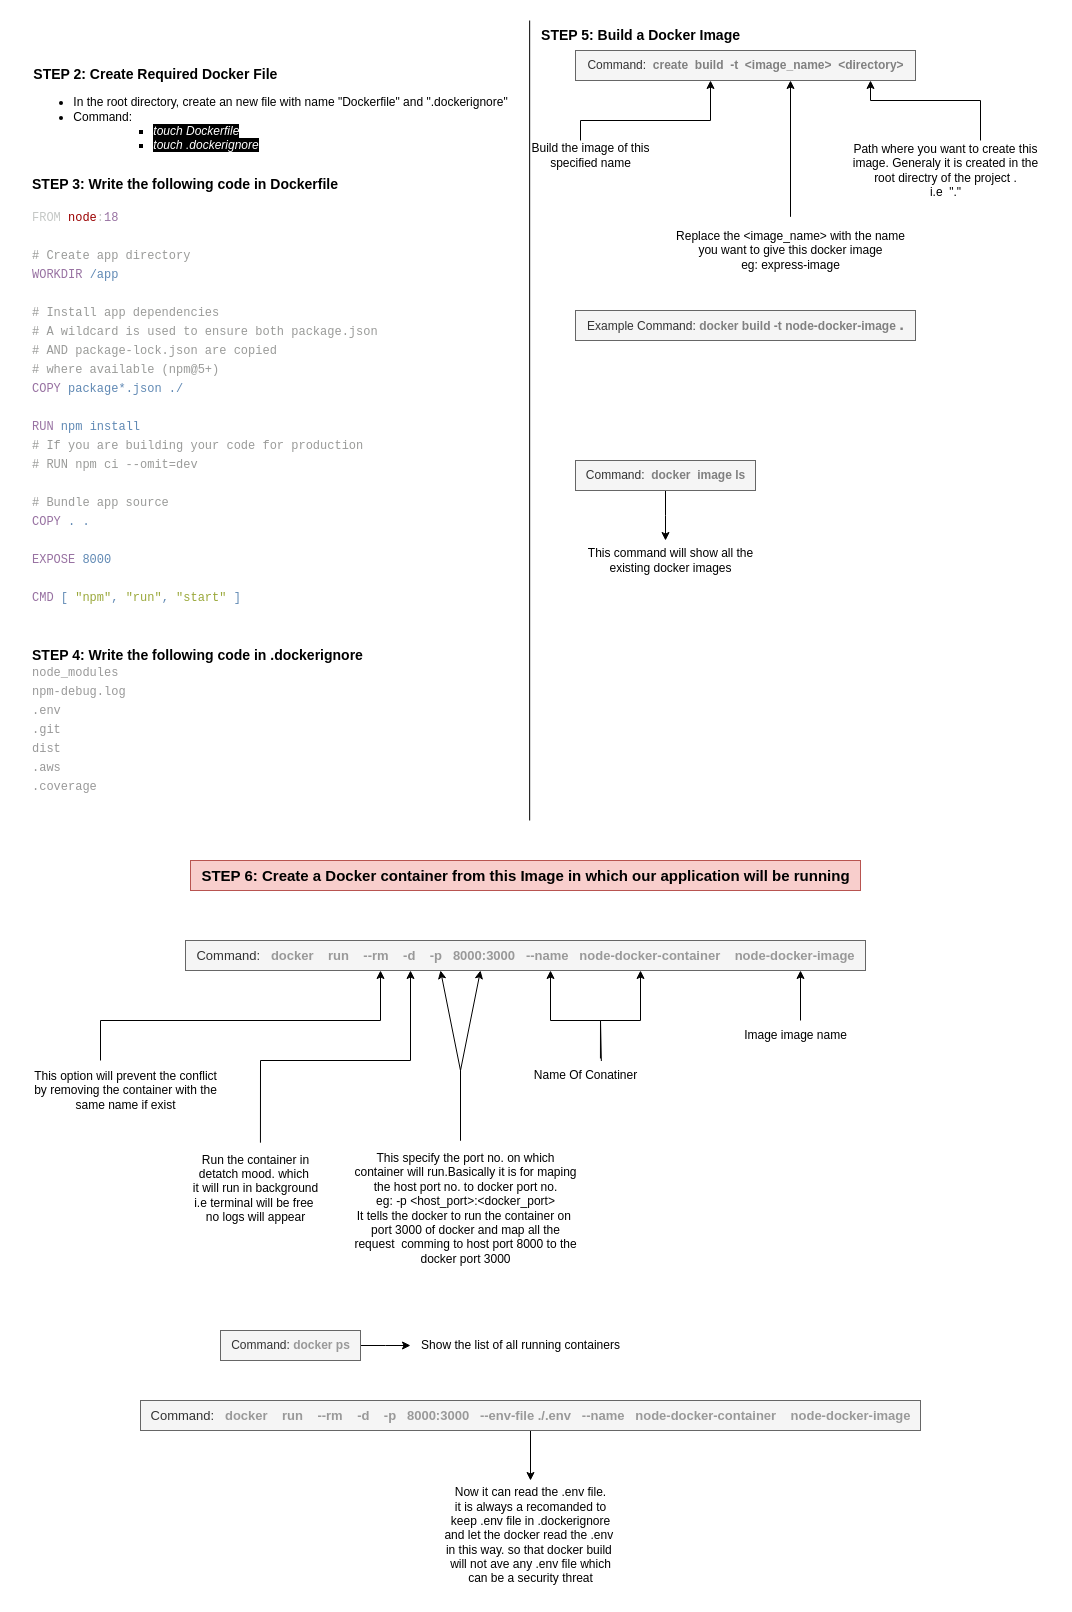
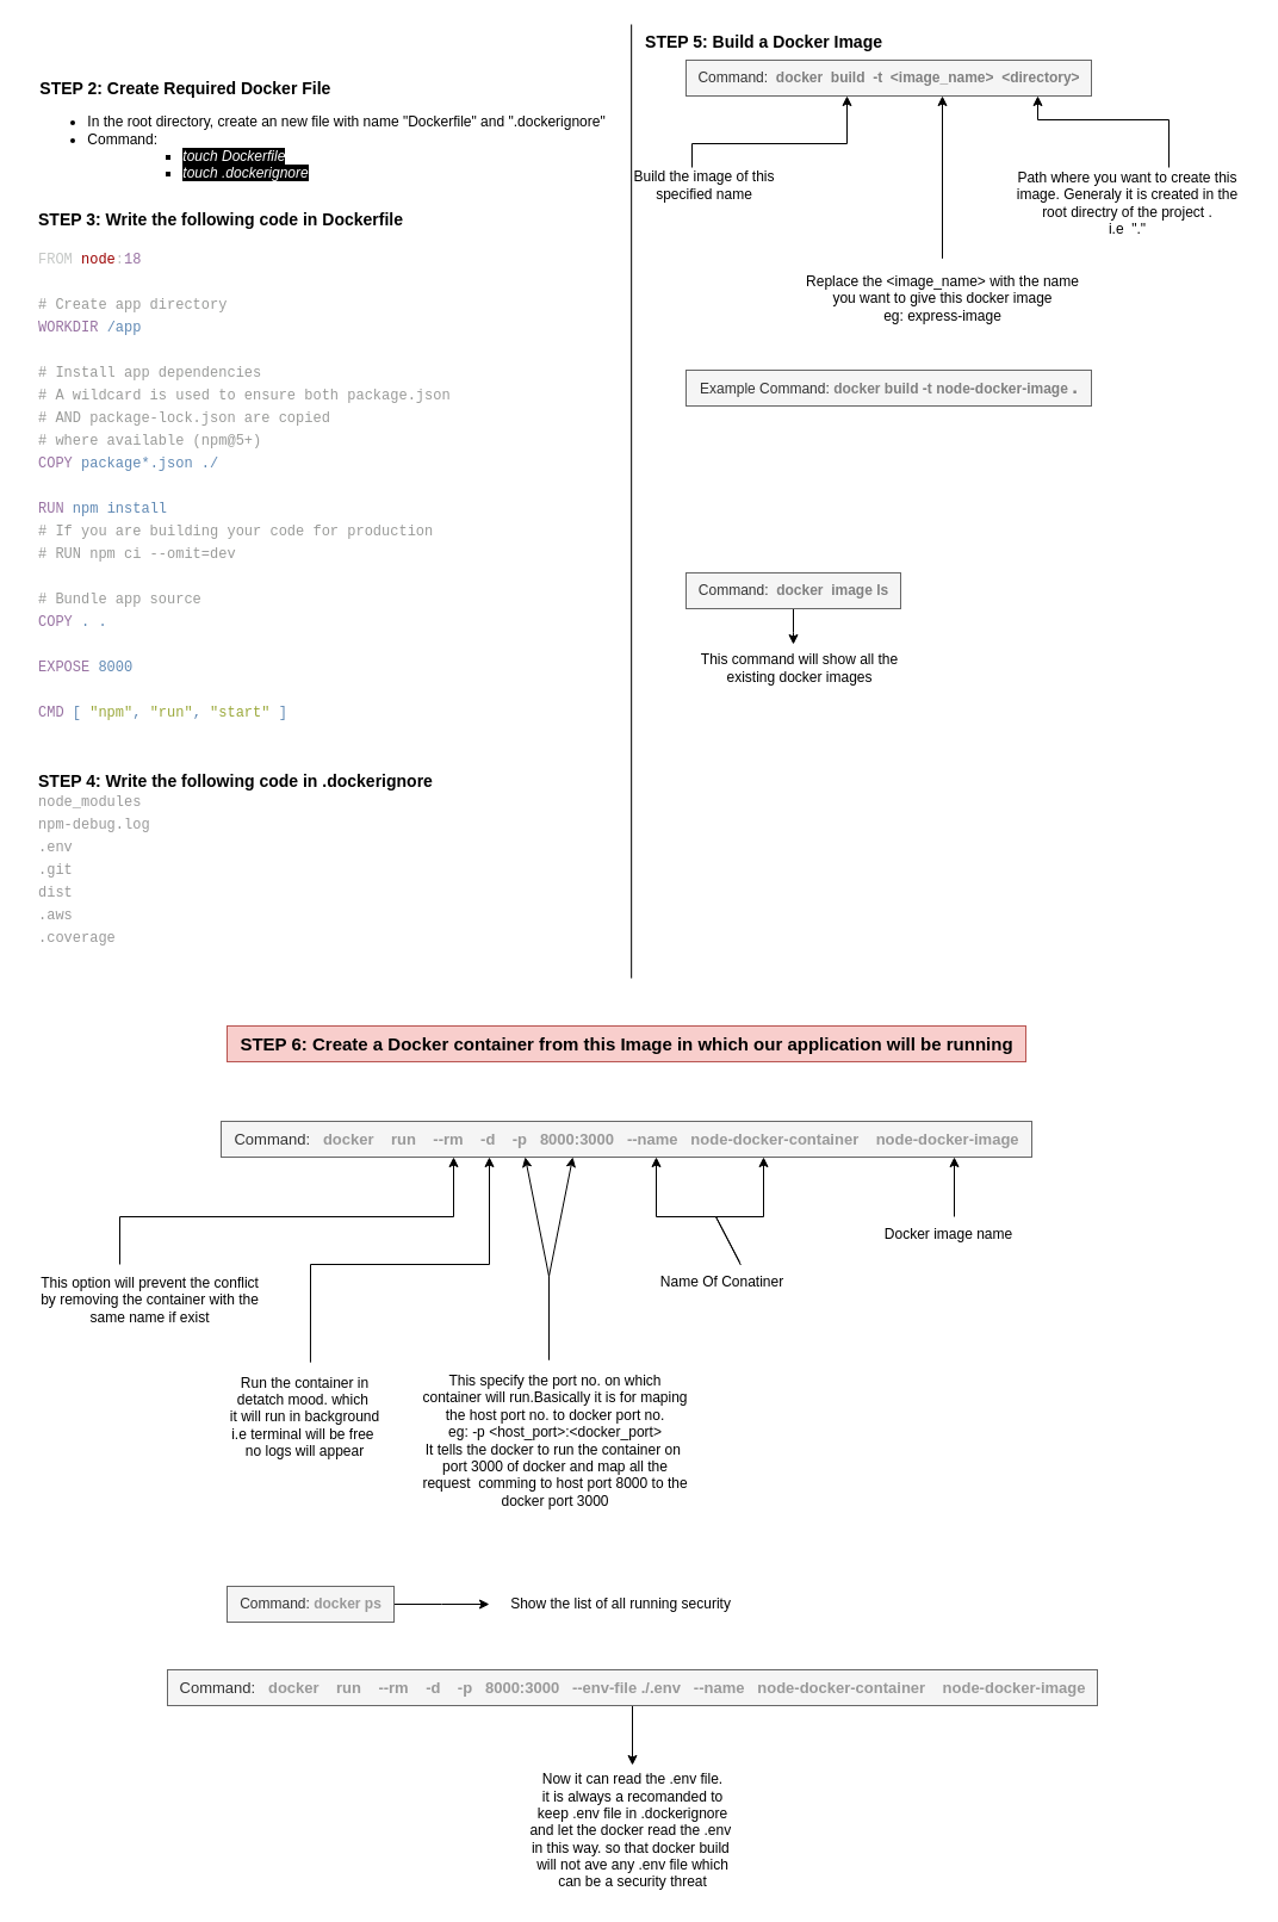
- <mxCell id="7" value="Command:&amp;nbsp;&amp;nbsp;&lt;font color=&quot;#808080&quot;&gt;&lt;b&gt;create&amp;nbsp; build&amp;nbsp; -t&amp;nbsp; &amp;lt;image_name&amp;gt;&amp;nbsp; &amp;lt;directory&amp;gt;&lt;/b&gt;&lt;/font&gt;" style="text;html=1;align=center;verticalAlign=middle;resizable=0;points=[];autosize=1;strokeColor=#666666;fillColor=#f5f5f5;fontColor=#333333;" vertex="1" parent="1"><mxGeometry x="575" y="50" width="340" height="30" as="geometry" /></mxCell>
+ <mxCell id="7" value="Command:&amp;nbsp;&amp;nbsp;&lt;font color=&quot;#808080&quot;&gt;&lt;b&gt;docker&amp;nbsp; build&amp;nbsp; -t&amp;nbsp; &amp;lt;image_name&amp;gt;&amp;nbsp; &amp;lt;directory&amp;gt;&lt;/b&gt;&lt;/font&gt;" style="text;html=1;align=center;verticalAlign=middle;resizable=0;points=[];autosize=1;strokeColor=#666666;fillColor=#f5f5f5;fontColor=#333333;" vertex="1" parent="1"><mxGeometry x="575" y="50" width="340" height="30" as="geometry" /></mxCell>
- <mxCell id="16" value="Command:&amp;nbsp;&amp;nbsp;&lt;font color=&quot;#808080&quot;&gt;&lt;b&gt;docker&amp;nbsp; image ls&lt;/b&gt;&lt;/font&gt;" style="text;html=1;align=center;verticalAlign=middle;resizable=0;points=[];autosize=1;strokeColor=#666666;fillColor=#f5f5f5;fontColor=#333333;" vertex="1" parent="1"><mxGeometry x="575" y="460" width="180" height="30" as="geometry" /></mxCell>
+ <mxCell id="16" value="Command:&amp;nbsp;&amp;nbsp;&lt;font color=&quot;#808080&quot;&gt;&lt;b&gt;docker&amp;nbsp; image ls&lt;/b&gt;&lt;/font&gt;" style="text;html=1;align=center;verticalAlign=middle;resizable=0;points=[];autosize=1;strokeColor=#666666;fillColor=#f5f5f5;fontColor=#333333;" vertex="1" parent="1"><mxGeometry x="575" y="480" width="180" height="30" as="geometry" /></mxCell>
- <mxCell id="31" value="Image image name" style="text;html=1;align=center;verticalAlign=middle;resizable=0;points=[];autosize=1;strokeColor=none;fillColor=none;" vertex="1" parent="1"><mxGeometry x="730" y="1020" width="130" height="30" as="geometry" /></mxCell>
+ <mxCell id="31" value="Docker image name" style="text;html=1;align=center;verticalAlign=middle;resizable=0;points=[];autosize=1;strokeColor=none;fillColor=none;" vertex="1" parent="1"><mxGeometry x="730" y="1020" width="130" height="30" as="geometry" /></mxCell>
- <mxCell id="30" value="Name Of Conatiner" style="text;html=1;align=center;verticalAlign=middle;resizable=0;points=[];autosize=1;strokeColor=none;fillColor=none;" vertex="1" parent="1"><mxGeometry x="520" y="1060" width="130" height="30" as="geometry" /></mxCell>
+ <mxCell id="30" value="Name Of Conatiner" style="text;html=1;align=center;verticalAlign=middle;resizable=0;points=[];autosize=1;strokeColor=none;fillColor=none;" vertex="1" parent="1"><mxGeometry x="540" y="1060" width="130" height="30" as="geometry" /></mxCell>
- <mxCell id="33" value="Command: &lt;b&gt;&lt;font color=&quot;#999999&quot;&gt;docker ps&lt;/font&gt;&lt;/b&gt;" style="text;html=1;align=center;verticalAlign=middle;resizable=0;points=[];autosize=1;strokeColor=#666666;fillColor=#f5f5f5;fontColor=#333333;" vertex="1" parent="1"><mxGeometry x="220" y="1330" width="140" height="30" as="geometry" /></mxCell>
+ <mxCell id="33" value="Command: &lt;b&gt;&lt;font color=&quot;#999999&quot;&gt;docker ps&lt;/font&gt;&lt;/b&gt;" style="text;html=1;align=center;verticalAlign=middle;resizable=0;points=[];autosize=1;strokeColor=#666666;fillColor=#f5f5f5;fontColor=#333333;" vertex="1" parent="1"><mxGeometry x="190" y="1330" width="140" height="30" as="geometry" /></mxCell>
- <mxCell id="34" value="Show the list of all running containers" style="text;html=1;align=center;verticalAlign=middle;resizable=0;points=[];autosize=1;strokeColor=none;fillColor=none;" vertex="1" parent="1"><mxGeometry x="410" y="1330" width="220" height="30" as="geometry" /></mxCell>
+ <mxCell id="34" value="Show the list of all running security" style="text;html=1;align=center;verticalAlign=middle;resizable=0;points=[];autosize=1;strokeColor=none;fillColor=none;" vertex="1" parent="1"><mxGeometry x="410" y="1330" width="220" height="30" as="geometry" /></mxCell>
